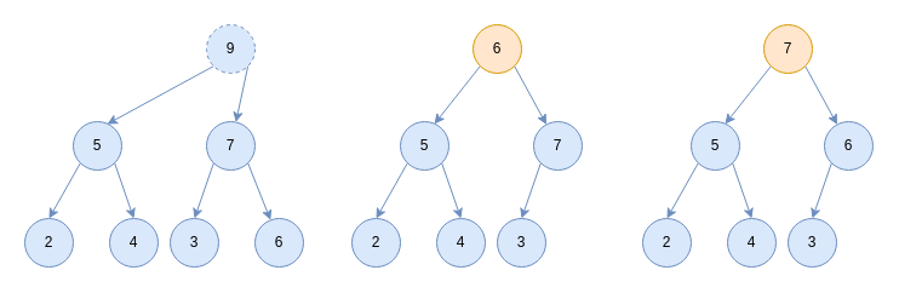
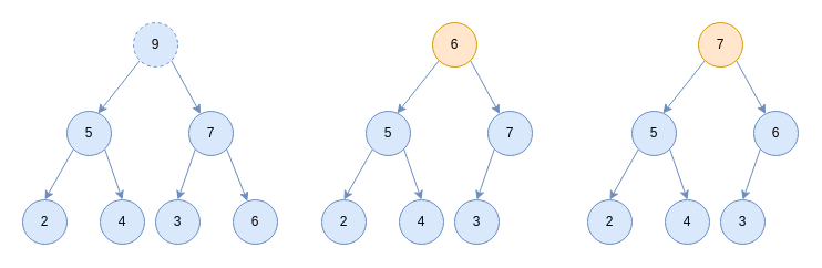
- <mxCell id="4" value="9" style="ellipse;whiteSpace=wrap;html=1;aspect=fixed;fillColor=#dae8fc;strokeColor=#6c8ebf;dashed=1;" vertex="1" parent="1"><mxGeometry x="170" y="20" width="40" height="40" as="geometry" /></mxCell>
+ <mxCell id="4" value="9" style="ellipse;whiteSpace=wrap;html=1;aspect=fixed;fillColor=#dae8fc;strokeColor=#6c8ebf;dashed=1;" vertex="1" parent="1"><mxGeometry x="120" y="20" width="40" height="40" as="geometry" /></mxCell>
